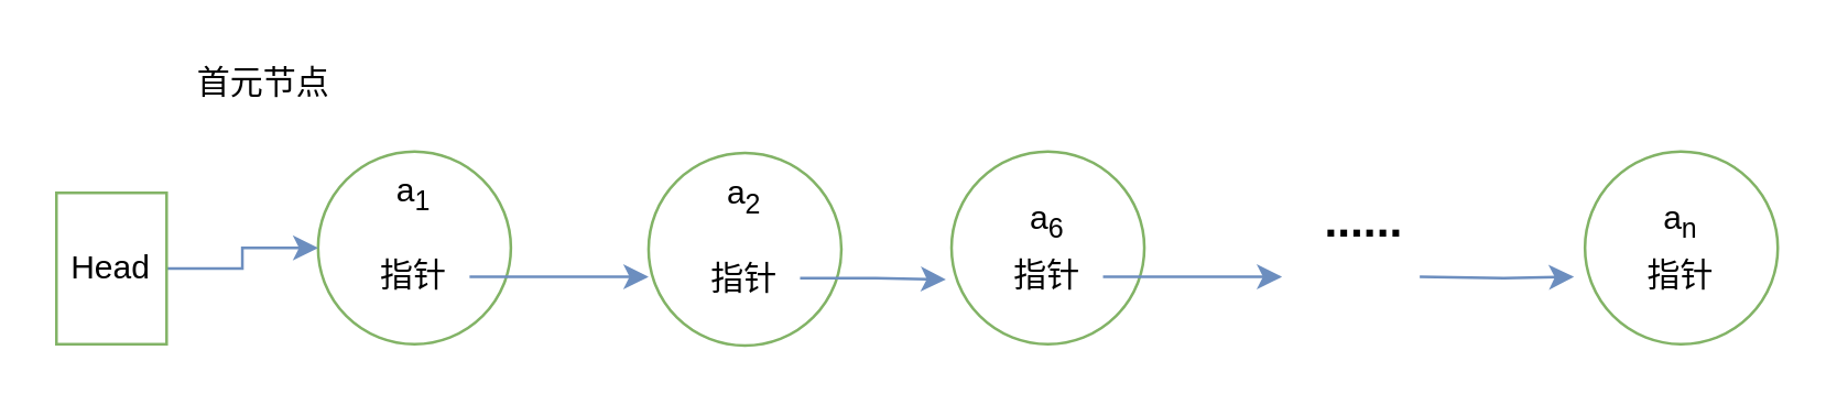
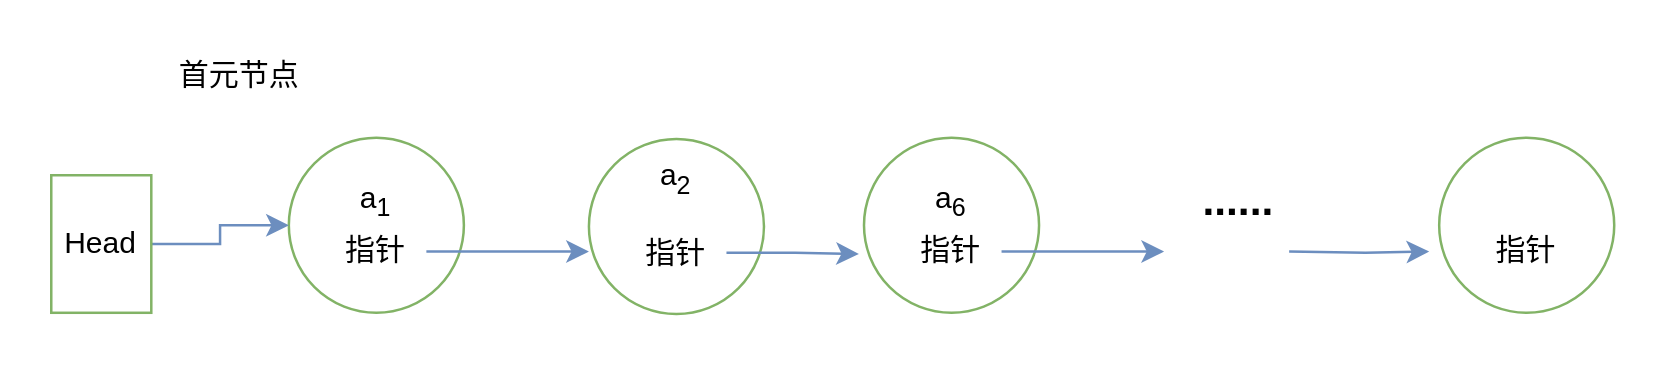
- <mxCell id="7" value="a&lt;sub&gt;1&lt;/sub&gt;" style="text;html=1;strokeColor=none;fillColor=none;align=center;verticalAlign=middle;whiteSpace=wrap;rounded=0;fontSize=12;" vertex="1" parent="1"><mxGeometry x="130" y="60" width="40" height="20" as="geometry" /></mxCell>
+ <mxCell id="7" value="a&lt;sub&gt;1&lt;/sub&gt;" style="text;html=1;strokeColor=none;fillColor=none;align=center;verticalAlign=middle;whiteSpace=wrap;rounded=0;fontSize=12;" vertex="1" parent="1"><mxGeometry x="130" y="70" width="40" height="20" as="geometry" /></mxCell>
- <mxCell id="19" value="a&lt;sub&gt;n&lt;/sub&gt;" style="text;html=1;strokeColor=none;fillColor=none;align=center;verticalAlign=middle;whiteSpace=wrap;rounded=0;fontSize=12;" vertex="1" parent="1"><mxGeometry x="590" y="70" width="40" height="20" as="geometry" /></mxCell>
